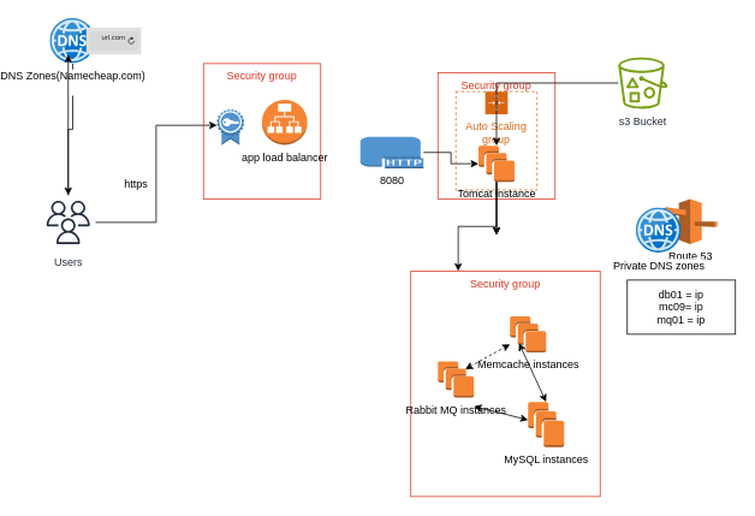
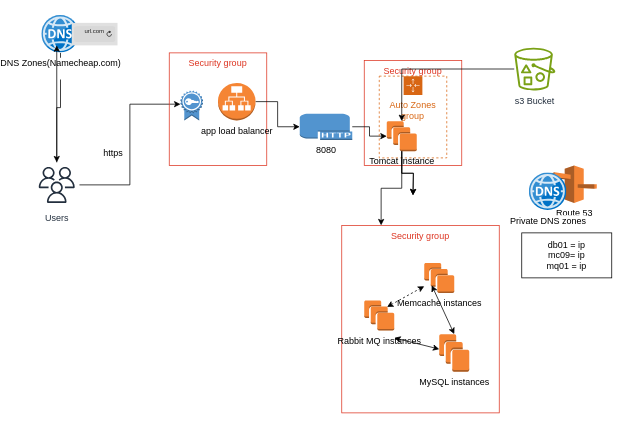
- <mxCell id="13" value="Auto Scaling group" style="points=[[0,0],[0.25,0],[0.5,0],[0.75,0],[1,0],[1,0.25],[1,0.5],[1,0.75],[1,1],[0.75,1],[0.5,1],[0.25,1],[0,1],[0,0.75],[0,0.5],[0,0.25]];outlineConnect=0;gradientColor=none;html=1;whiteSpace=wrap;fontSize=12;fontStyle=0;container=1;pointerEvents=0;collapsible=0;recursiveResize=0;shape=mxgraph.aws4.groupCenter;grIcon=mxgraph.aws4.group_auto_scaling_group;grStroke=1;strokeColor=#D86613;fillColor=none;verticalAlign=top;align=center;fontColor=#D86613;dashed=1;spacingTop=25;" vertex="1" parent="1"><mxGeometry x="480" y="101" width="90" height="109" as="geometry" /></mxCell>
+ <mxCell id="13" value="Auto Zones group" style="points=[[0,0],[0.25,0],[0.5,0],[0.75,0],[1,0],[1,0.25],[1,0.5],[1,0.75],[1,1],[0.75,1],[0.5,1],[0.25,1],[0,1],[0,0.75],[0,0.5],[0,0.25]];outlineConnect=0;gradientColor=none;html=1;whiteSpace=wrap;fontSize=12;fontStyle=0;container=1;pointerEvents=0;collapsible=0;recursiveResize=0;shape=mxgraph.aws4.groupCenter;grIcon=mxgraph.aws4.group_auto_scaling_group;grStroke=1;strokeColor=#D86613;fillColor=none;verticalAlign=top;align=center;fontColor=#D86613;dashed=1;spacingTop=25;" vertex="1" parent="1"><mxGeometry x="480" y="101" width="90" height="109" as="geometry" /></mxCell>
+ <mxCell id="9" style="edgeStyle=orthogonalEdgeStyle;rounded=0;orthogonalLoop=1;jettySize=auto;html=1;" edge="1" parent="1" source="10" target="12"><mxGeometry relative="1" as="geometry" /></mxCell>
- <mxCell id="16" value="Tomcat instance&lt;div&gt;&lt;br/&gt;&lt;/div&gt;" style="outlineConnect=0;dashed=0;verticalLabelPosition=bottom;verticalAlign=top;align=center;html=1;shape=mxgraph.aws3.instances;fillColor=#F58534;gradientColor=none;" vertex="1" parent="13"><mxGeometry x="25" y="60" width="40" height="40" as="geometry" /></mxCell>
+ <mxCell id="16" value="Tomcat instance&lt;div&gt;&lt;br/&gt;&lt;/div&gt;" style="outlineConnect=0;dashed=0;verticalLabelPosition=bottom;verticalAlign=top;align=center;html=1;shape=mxgraph.aws3.instances;fillColor=#F58534;gradientColor=none;" vertex="1" parent="13"><mxGeometry x="10" y="60" width="40" height="40" as="geometry" /></mxCell>
